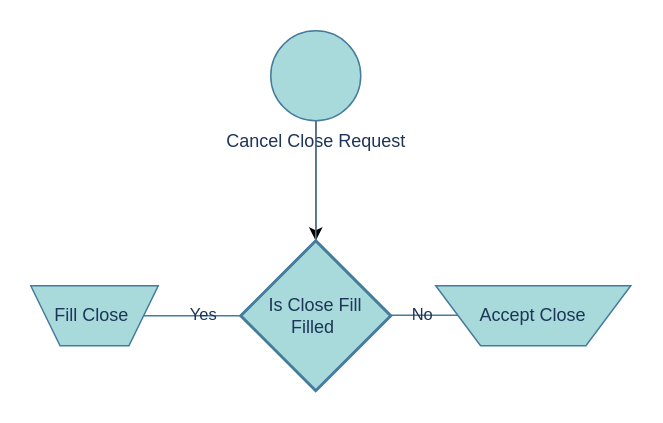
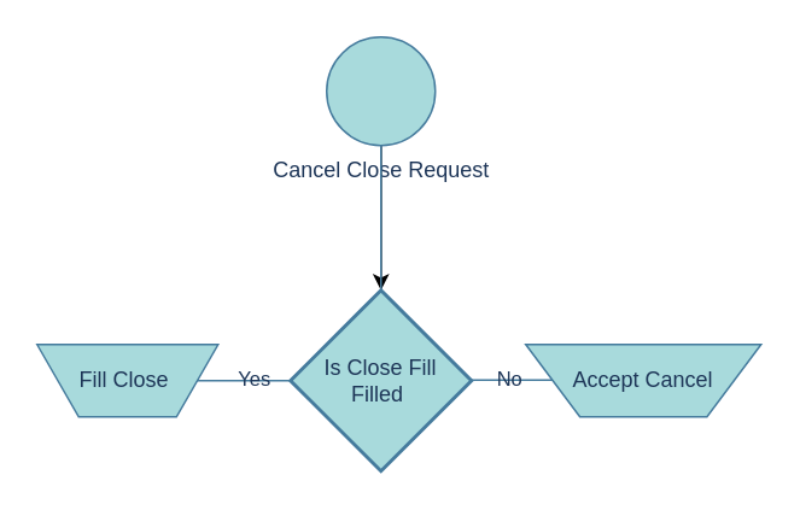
- <mxCell id="8" value="Fill Close&amp;nbsp;" style="verticalLabelPosition=middle;verticalAlign=middle;html=1;shape=trapezoid;perimeter=trapezoidPerimeter;whiteSpace=wrap;size=0.23;arcSize=10;flipV=1;labelPosition=center;align=center;strokeColor=#457B9D;fontColor=#1D3557;fillColor=#A8DADC;" vertex="1" parent="1"><mxGeometry x="20" y="190" width="85" height="40" as="geometry" /></mxCell>
+ <mxCell id="8" value="Fill Close&amp;nbsp;" style="verticalLabelPosition=middle;verticalAlign=middle;html=1;shape=trapezoid;perimeter=trapezoidPerimeter;whiteSpace=wrap;size=0.23;arcSize=10;flipV=1;labelPosition=center;align=center;strokeColor=#457B9D;fontColor=#1D3557;fillColor=#A8DADC;" vertex="1" parent="1"><mxGeometry x="20" y="190" width="100" height="40" as="geometry" /></mxCell>
- <mxCell id="11" value="Accept Close" style="verticalLabelPosition=middle;verticalAlign=middle;html=1;shape=trapezoid;perimeter=trapezoidPerimeter;whiteSpace=wrap;size=0.23;arcSize=10;flipV=1;labelPosition=center;align=center;strokeColor=#457B9D;fontColor=#1D3557;fillColor=#A8DADC;" vertex="1" parent="1"><mxGeometry x="290" y="190" width="130" height="40" as="geometry" /></mxCell>
+ <mxCell id="11" value="Accept Cancel" style="verticalLabelPosition=middle;verticalAlign=middle;html=1;shape=trapezoid;perimeter=trapezoidPerimeter;whiteSpace=wrap;size=0.23;arcSize=10;flipV=1;labelPosition=center;align=center;strokeColor=#457B9D;fontColor=#1D3557;fillColor=#A8DADC;" vertex="1" parent="1"><mxGeometry x="290" y="190" width="130" height="40" as="geometry" /></mxCell>
